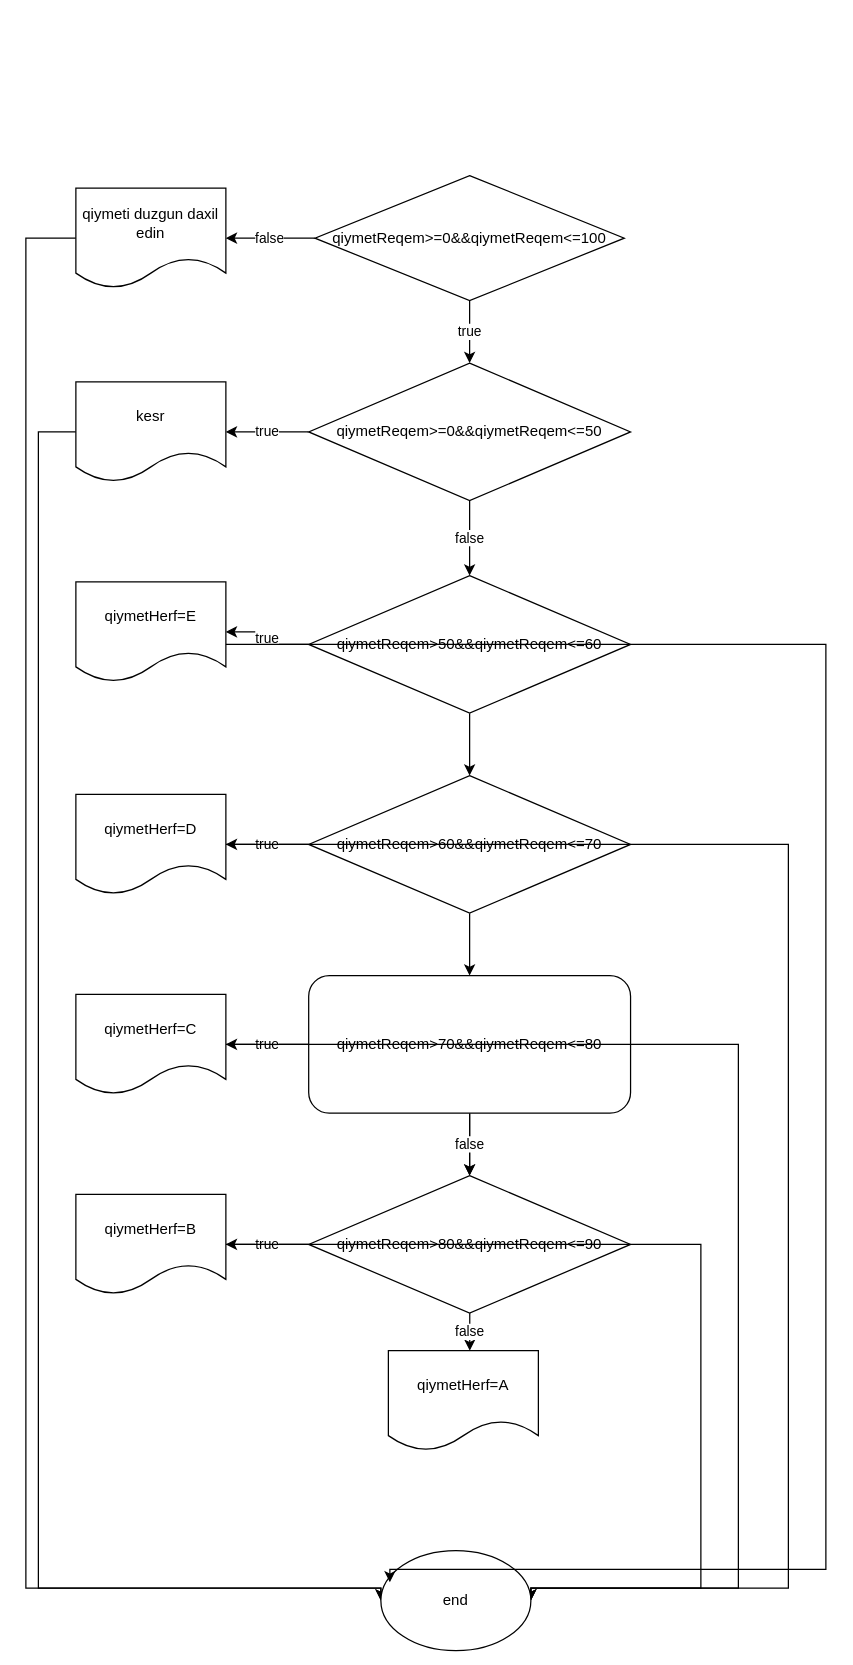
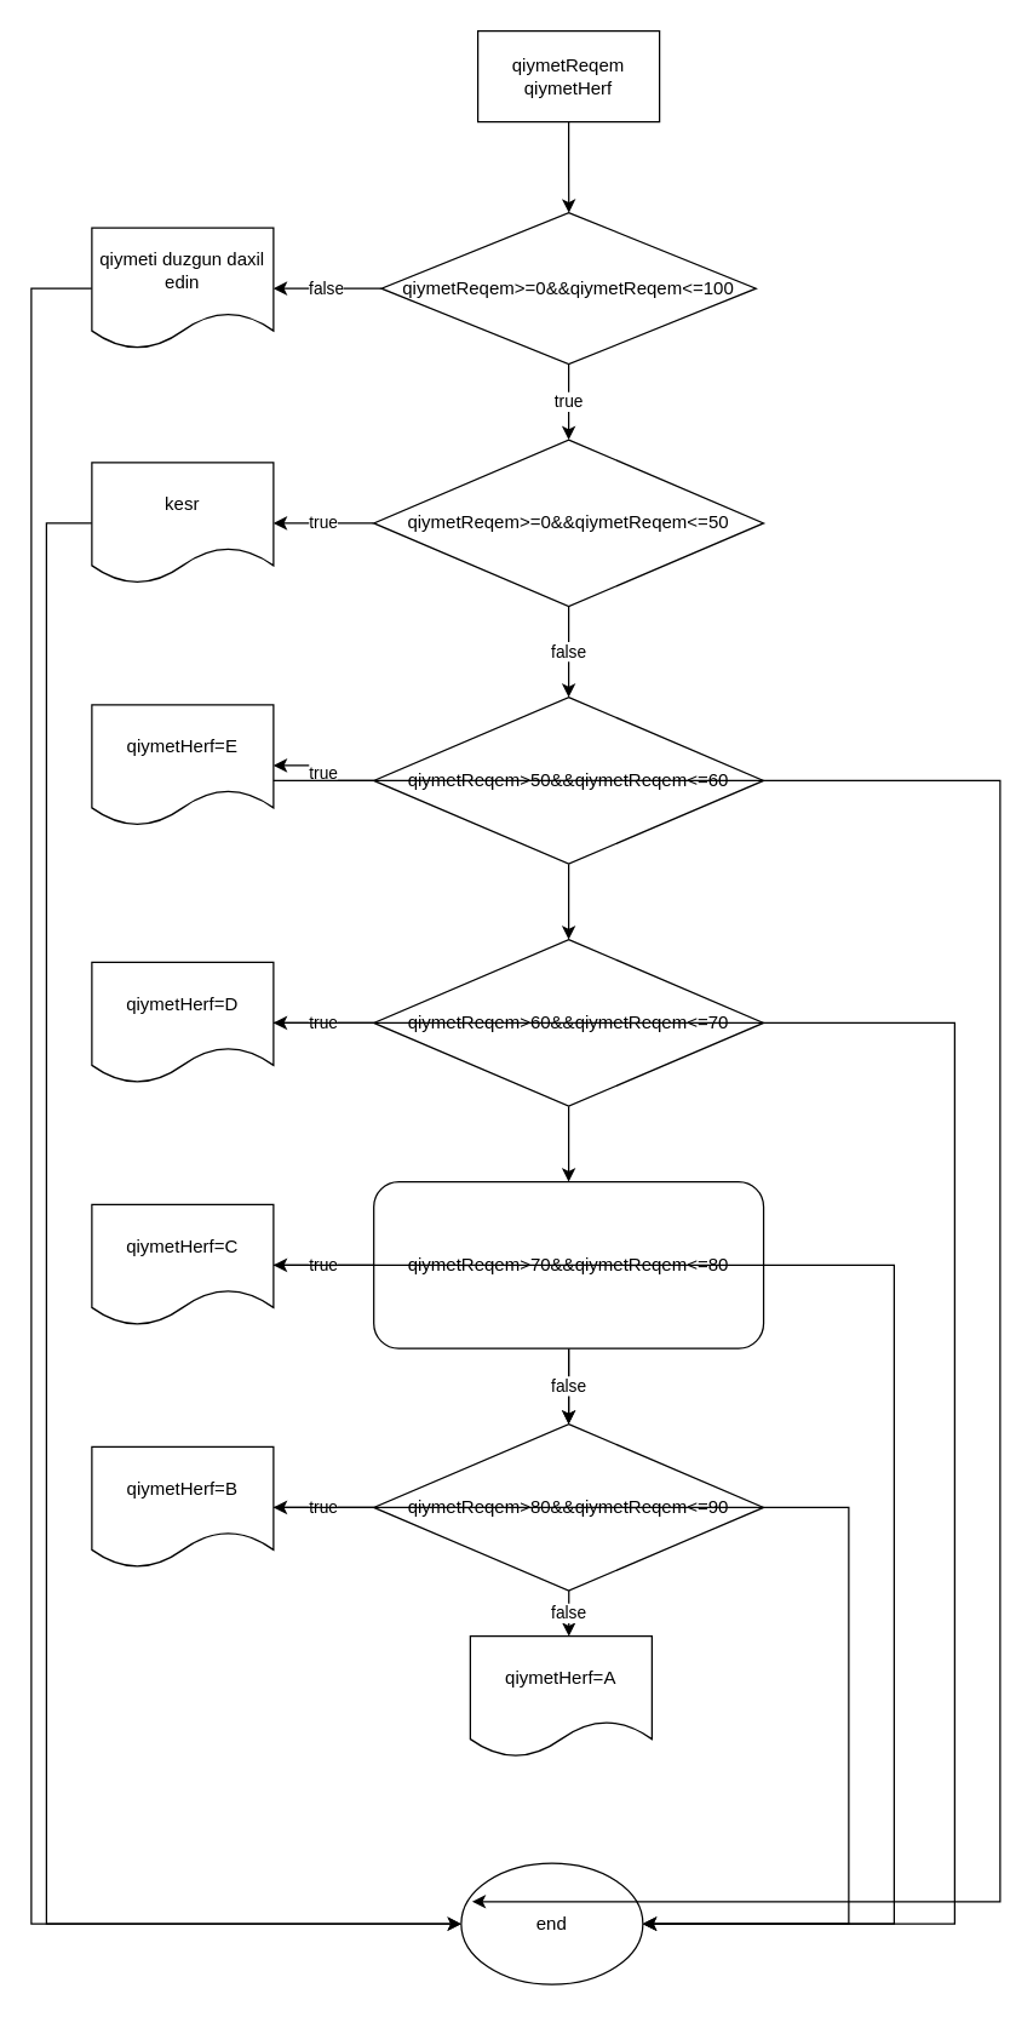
+ <mxCell id="3" value="qiymetReqem&lt;br&gt;qiymetHerf" style="whiteSpace=wrap;html=1;" vertex="1" parent="1"><mxGeometry x="315" y="20" width="120" height="60" as="geometry" /></mxCell>
+ <mxCell id="2" value="" style="edgeStyle=orthogonalEdgeStyle;rounded=0;orthogonalLoop=1;jettySize=auto;html=1;" edge="1" parent="1" source="3" target="6"><mxGeometry relative="1" as="geometry" /></mxCell>
- <mxCell id="35" value="end" style="ellipse;whiteSpace=wrap;html=1;" vertex="1" parent="1"><mxGeometry x="304" y="1240" width="120" height="80" as="geometry" /></mxCell>
+ <mxCell id="35" value="end" style="ellipse;whiteSpace=wrap;html=1;" vertex="1" parent="1"><mxGeometry x="304" y="1230" width="120" height="80" as="geometry" /></mxCell>
